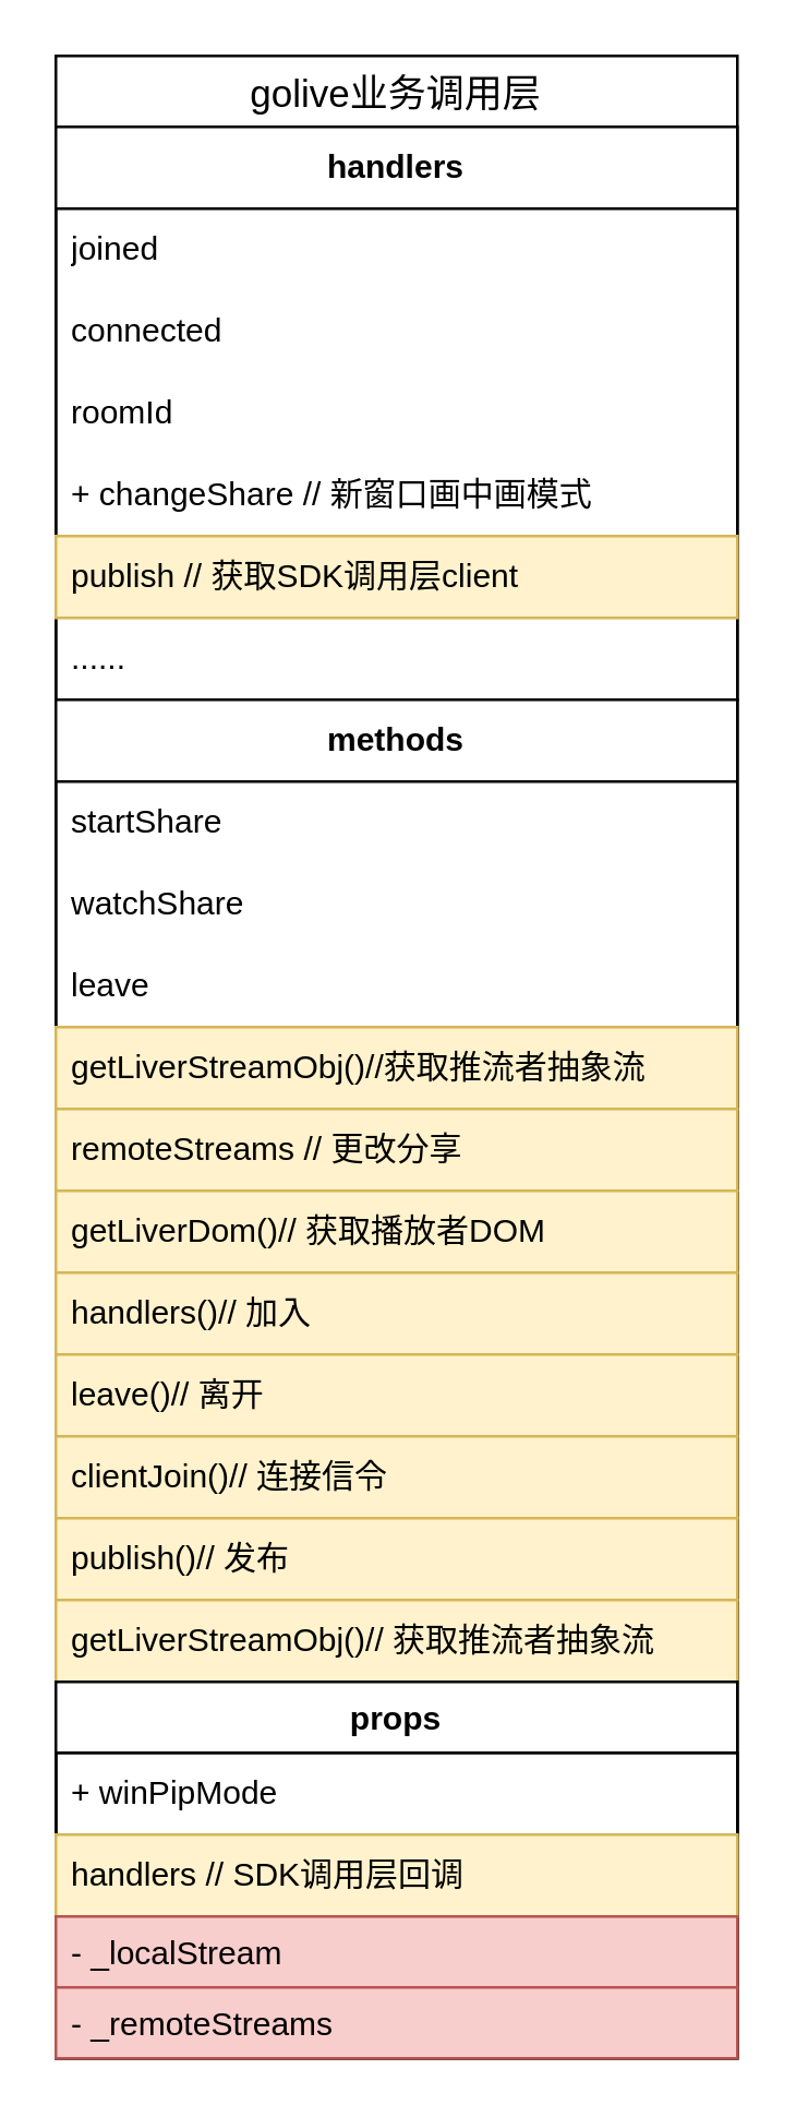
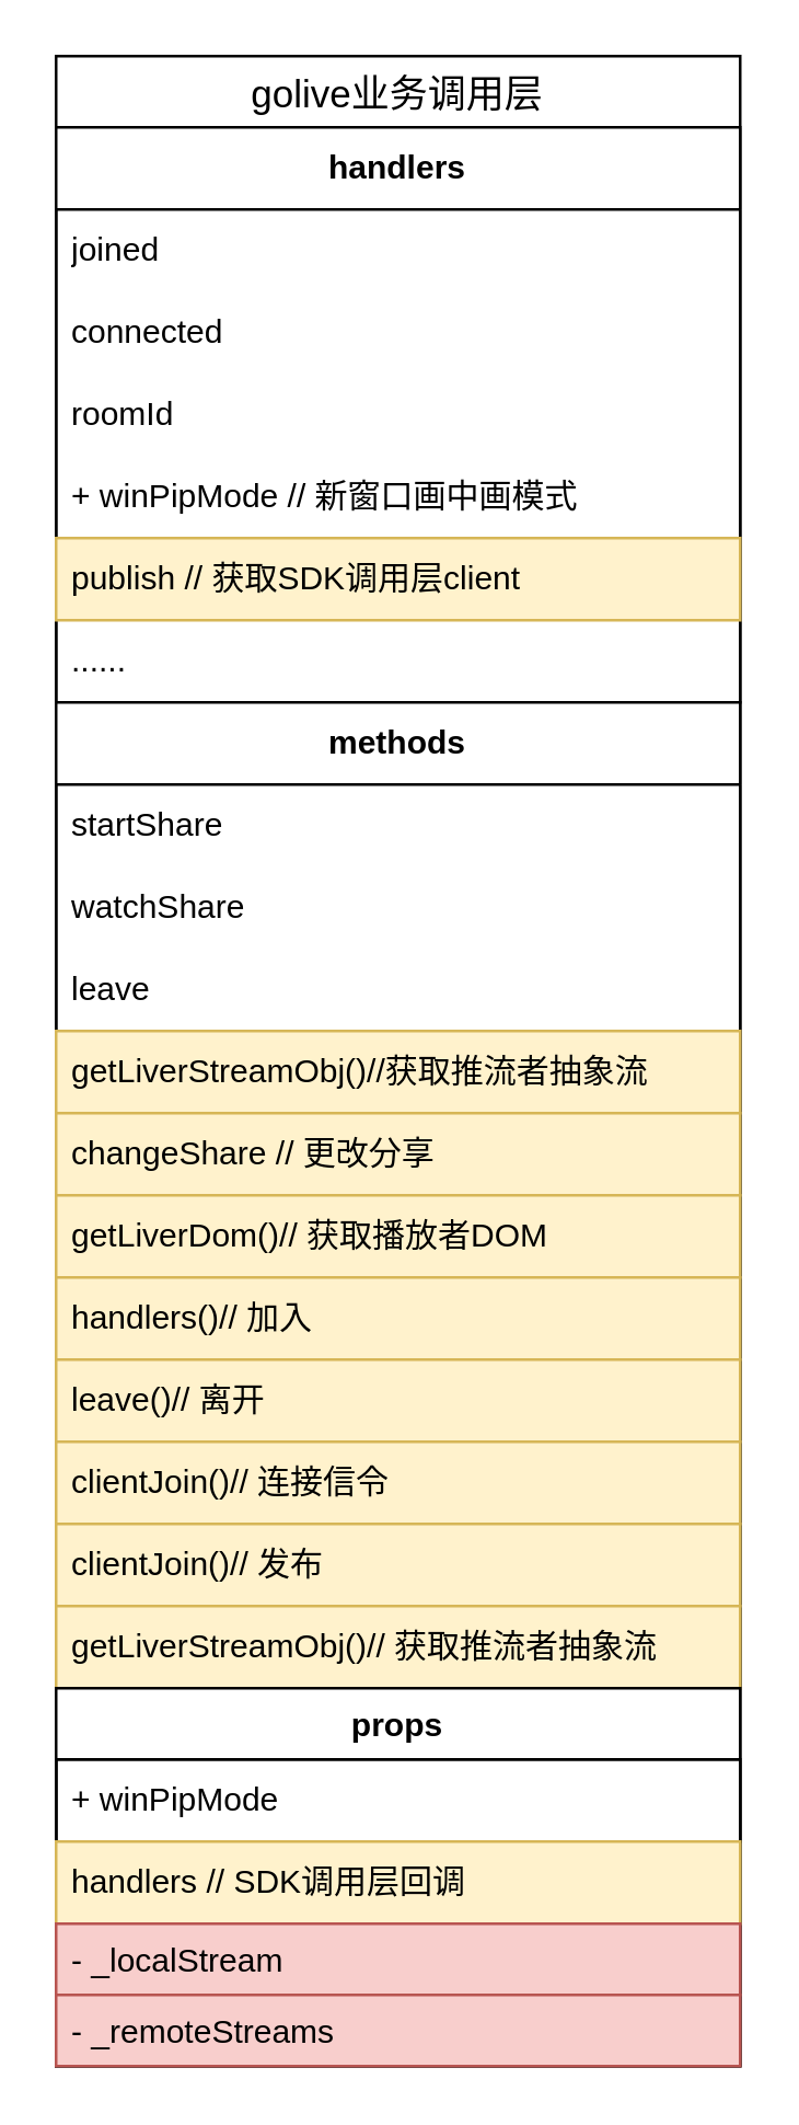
- <mxCell id="7" value="+ changeShare // 新窗口画中画模式" style="text;strokeColor=none;fillColor=none;align=left;verticalAlign=middle;spacingLeft=4;spacingRight=4;overflow=hidden;points=[[0,0.5],[1,0.5]];portConstraint=eastwest;rotatable=0;whiteSpace=wrap;html=1;" vertex="1" parent="3"><mxGeometry y="120" width="250" height="30" as="geometry" /></mxCell>
+ <mxCell id="7" value="+ winPipMode // 新窗口画中画模式" style="text;strokeColor=none;fillColor=none;align=left;verticalAlign=middle;spacingLeft=4;spacingRight=4;overflow=hidden;points=[[0,0.5],[1,0.5]];portConstraint=eastwest;rotatable=0;whiteSpace=wrap;html=1;" vertex="1" parent="3"><mxGeometry y="120" width="250" height="30" as="geometry" /></mxCell>
- <mxCell id="15" value="remoteStreams // 更改分享" style="text;strokeColor=#d6b656;fillColor=#fff2cc;align=left;verticalAlign=middle;spacingLeft=4;spacingRight=4;overflow=hidden;points=[[0,0.5],[1,0.5]];portConstraint=eastwest;rotatable=0;whiteSpace=wrap;html=1;" vertex="1" parent="10"><mxGeometry y="150" width="250" height="30" as="geometry" /></mxCell>
+ <mxCell id="15" value="changeShare // 更改分享" style="text;strokeColor=#d6b656;fillColor=#fff2cc;align=left;verticalAlign=middle;spacingLeft=4;spacingRight=4;overflow=hidden;points=[[0,0.5],[1,0.5]];portConstraint=eastwest;rotatable=0;whiteSpace=wrap;html=1;" vertex="1" parent="10"><mxGeometry y="150" width="250" height="30" as="geometry" /></mxCell>
- <mxCell id="20" value="publish()// 发布" style="text;strokeColor=#d6b656;fillColor=#fff2cc;align=left;verticalAlign=middle;spacingLeft=4;spacingRight=4;overflow=hidden;points=[[0,0.5],[1,0.5]];portConstraint=eastwest;rotatable=0;whiteSpace=wrap;html=1;" vertex="1" parent="10"><mxGeometry y="300" width="250" height="30" as="geometry" /></mxCell>
+ <mxCell id="20" value="clientJoin()// 发布" style="text;strokeColor=#d6b656;fillColor=#fff2cc;align=left;verticalAlign=middle;spacingLeft=4;spacingRight=4;overflow=hidden;points=[[0,0.5],[1,0.5]];portConstraint=eastwest;rotatable=0;whiteSpace=wrap;html=1;" vertex="1" parent="10"><mxGeometry y="300" width="250" height="30" as="geometry" /></mxCell>
